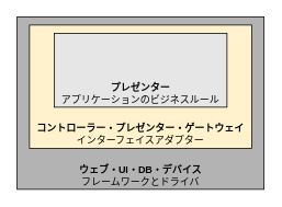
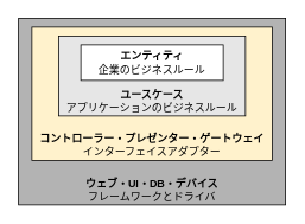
+ <mxCell id="5" value="&lt;b&gt;エンティティ&lt;/b&gt;&lt;br&gt;企業のビジネスルール" style="rounded=0;whiteSpace=wrap;html=1;" vertex="1" parent="1"><mxGeometry x="90" y="50" width="160" height="40" as="geometry" /></mxCell>
- <mxCell id="4" value="&lt;b&gt;プレゼンター&lt;/b&gt;&lt;br&gt;アプリケーションのビジネスルール" style="rounded=0;whiteSpace=wrap;html=1;verticalAlign=bottom;fillColor=#E6E6E6;" vertex="1" parent="1"><mxGeometry x="65" y="40" width="210" height="90" as="geometry" /></mxCell>
+ <mxCell id="4" value="&lt;b&gt;ユースケース&lt;/b&gt;&lt;br&gt;アプリケーションのビジネスルール" style="rounded=0;whiteSpace=wrap;html=1;verticalAlign=bottom;fillColor=#E6E6E6;" vertex="1" parent="1"><mxGeometry x="65" y="40" width="210" height="90" as="geometry" /></mxCell>
